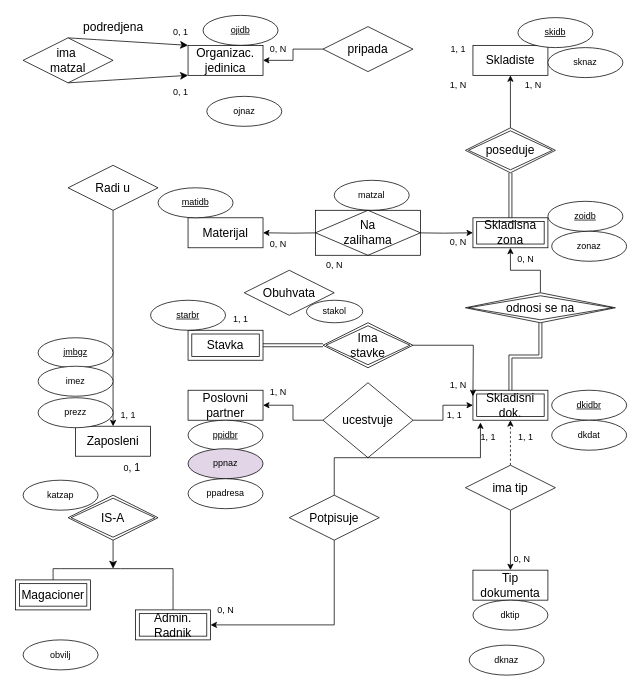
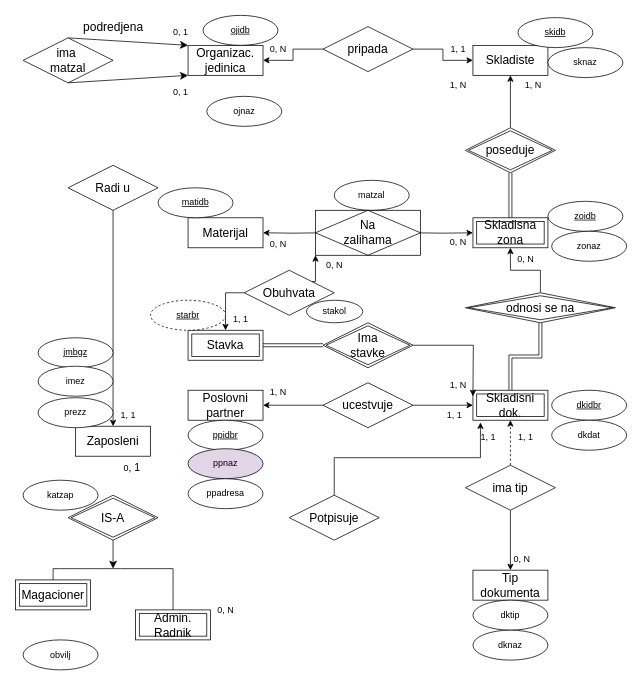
+ <mxCell id="10" value="" style="edgeStyle=orthogonalEdgeStyle;rounded=0;orthogonalLoop=1;jettySize=auto;html=1;" edge="1" parent="1" source="12" target="9"><mxGeometry relative="1" as="geometry" /></mxCell>
+ <mxCell id="48" style="edgeStyle=orthogonalEdgeStyle;rounded=0;orthogonalLoop=1;jettySize=auto;html=1;exitX=1;exitY=0;exitDx=0;exitDy=0;entryX=0;entryY=1;entryDx=0;entryDy=0;" edge="1" parent="1" source="50" target="35"><mxGeometry relative="1" as="geometry" /></mxCell>
+ <mxCell id="49" style="edgeStyle=orthogonalEdgeStyle;rounded=0;orthogonalLoop=1;jettySize=auto;html=1;exitX=0;exitY=0.5;exitDx=0;exitDy=0;entryX=0.5;entryY=0;entryDx=0;entryDy=0;" edge="1" parent="1" source="50" target="43"><mxGeometry relative="1" as="geometry" /></mxCell>
- <mxCell id="80" value="starbr" style="ellipse;whiteSpace=wrap;html=1;align=center;fontStyle=4;" vertex="1" parent="1"><mxGeometry x="200" y="400" width="100" height="40" as="geometry" /></mxCell>
+ <mxCell id="80" value="starbr" style="ellipse;whiteSpace=wrap;html=1;align=center;fontStyle=4;dashed=1;" vertex="1" parent="1"><mxGeometry x="200" y="400" width="100" height="40" as="geometry" /></mxCell>
- <mxCell id="32" value="&lt;font style=&quot;font-size: 16px;&quot;&gt;ucestvuje&lt;/font&gt;" style="shape=rhombus;perimeter=rhombusPerimeter;whiteSpace=wrap;html=1;align=center;" vertex="1" parent="1"><mxGeometry x="430" y="510" width="120" height="100" as="geometry" /></mxCell>
+ <mxCell id="32" value="&lt;font style=&quot;font-size: 16px;&quot;&gt;ucestvuje&lt;/font&gt;" style="shape=rhombus;perimeter=rhombusPerimeter;whiteSpace=wrap;html=1;align=center;" vertex="1" parent="1"><mxGeometry x="430" y="510" width="120" height="60" as="geometry" /></mxCell>
- <mxCell id="65" style="edgeStyle=orthogonalEdgeStyle;rounded=0;orthogonalLoop=1;jettySize=auto;html=1;exitX=0.5;exitY=1;exitDx=0;exitDy=0;entryX=1;entryY=0.5;entryDx=0;entryDy=0;" edge="1" parent="1" source="66" target="55"><mxGeometry relative="1" as="geometry" /></mxCell>
- <mxCell id="75" value="dknaz" style="ellipse;whiteSpace=wrap;html=1;align=center;" vertex="1" parent="1"><mxGeometry x="625" y="860" width="100" height="40" as="geometry" /></mxCell>
+ <mxCell id="75" value="dknaz" style="ellipse;whiteSpace=wrap;html=1;align=center;" vertex="1" parent="1"><mxGeometry x="630" y="840" width="100" height="40" as="geometry" /></mxCell>
